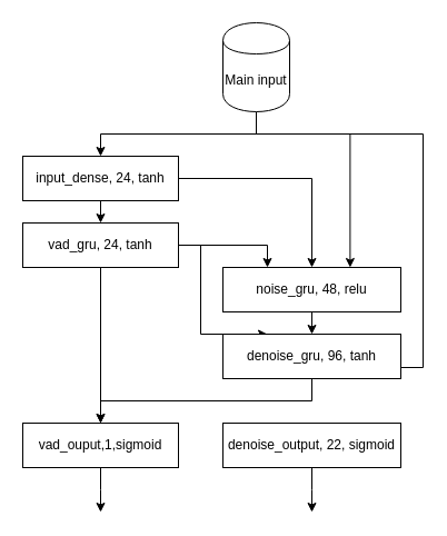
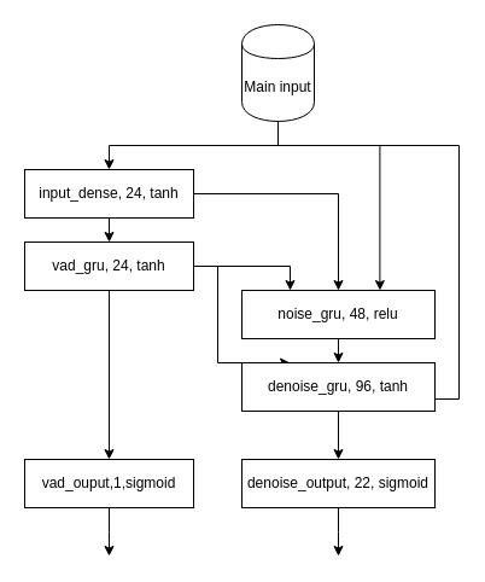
- <mxCell id="17" style="edgeStyle=orthogonalEdgeStyle;rounded=0;orthogonalLoop=1;jettySize=auto;html=1;exitX=0.5;exitY=1;exitDx=0;exitDy=0;" parent="1" source="18" target="14" edge="1"><mxGeometry relative="1" as="geometry" /></mxCell>
+ <mxCell id="17" style="edgeStyle=orthogonalEdgeStyle;rounded=0;orthogonalLoop=1;jettySize=auto;html=1;exitX=0.5;exitY=1;exitDx=0;exitDy=0;entryX=0.5;entryY=0;entryDx=0;entryDy=0;" parent="1" source="18" target="20" edge="1"><mxGeometry relative="1" as="geometry" /></mxCell>
